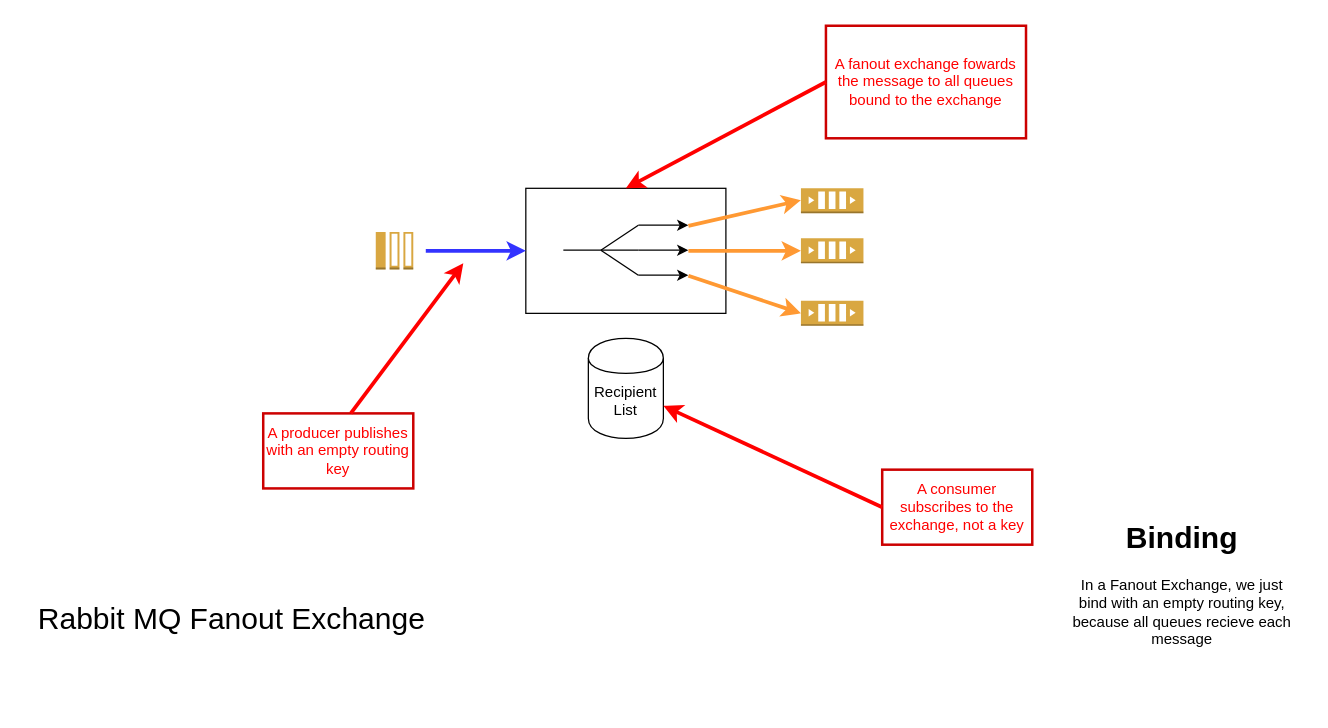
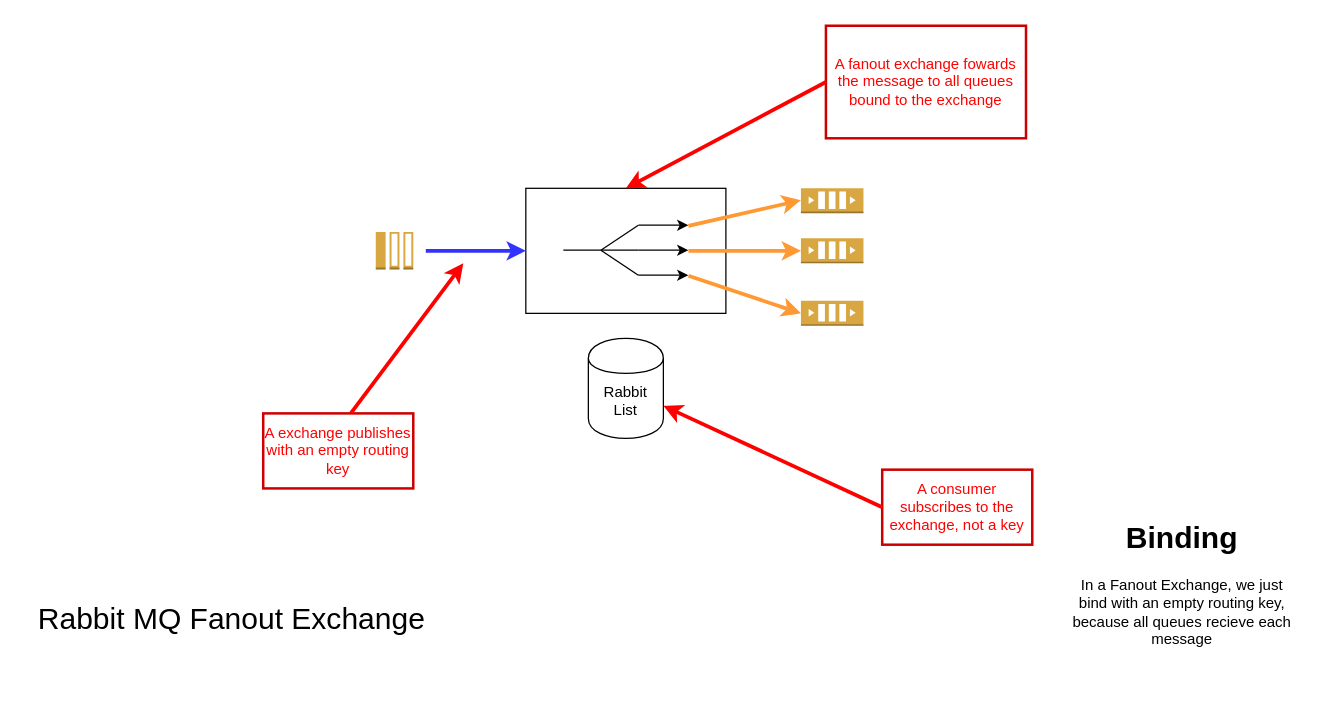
- <mxCell id="19" value="Recipient List" style="text;html=1;strokeColor=none;fillColor=none;align=center;verticalAlign=middle;whiteSpace=wrap;rounded=0;" parent="1" vertex="1"><mxGeometry x="480" y="310" width="40" height="20" as="geometry" /></mxCell>
+ <mxCell id="19" value="Rabbit List" style="text;html=1;strokeColor=none;fillColor=none;align=center;verticalAlign=middle;whiteSpace=wrap;rounded=0;" parent="1" vertex="1"><mxGeometry x="480" y="310" width="40" height="20" as="geometry" /></mxCell>
- <mxCell id="23" value="&lt;font color=&quot;#ff0000&quot;&gt;A producer publishes with an empty routing key&lt;/font&gt;" style="rounded=0;whiteSpace=wrap;html=1;strokeColor=#CC0000;strokeWidth=2;" parent="1" vertex="1"><mxGeometry x="210" y="330" width="120" height="60" as="geometry" /></mxCell>
+ <mxCell id="23" value="&lt;font color=&quot;#ff0000&quot;&gt;A exchange publishes with an empty routing key&lt;/font&gt;" style="rounded=0;whiteSpace=wrap;html=1;strokeColor=#CC0000;strokeWidth=2;" parent="1" vertex="1"><mxGeometry x="210" y="330" width="120" height="60" as="geometry" /></mxCell>
